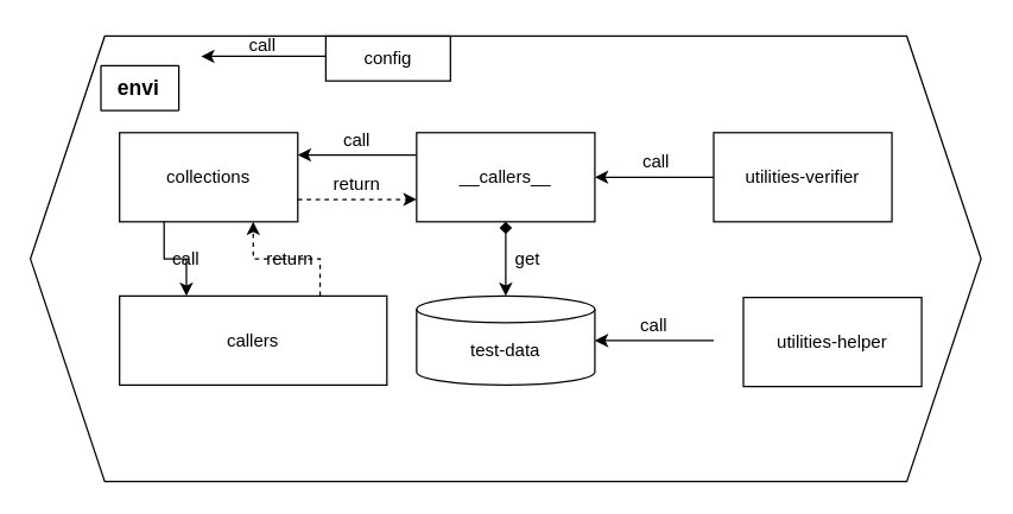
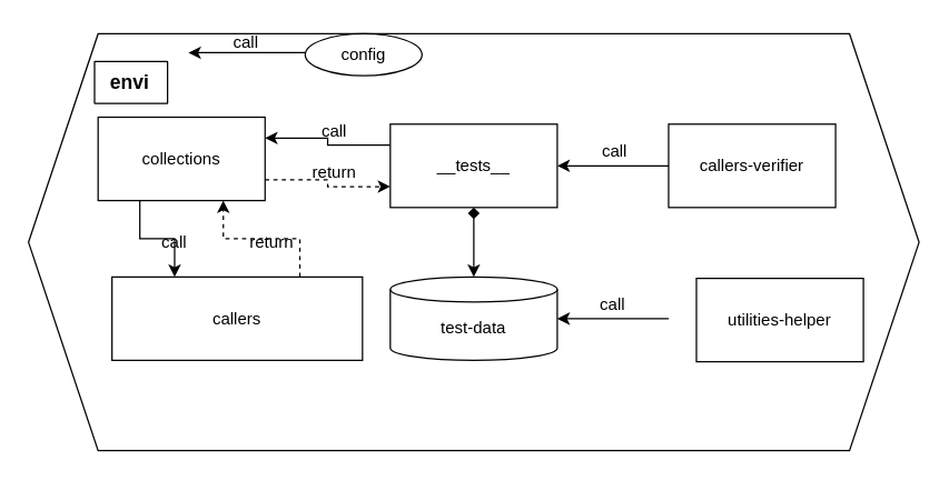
- <mxCell id="23" value="config" style="rounded=0;whiteSpace=wrap;html=1;" vertex="1" parent="2"><mxGeometry x="198.852" y="3.768" width="83.934" height="30.145" as="geometry" /></mxCell>
+ <mxCell id="23" value="config" style="ellipse;whiteSpace=wrap;html=1;" vertex="1" parent="2"><mxGeometry x="198.852" y="3.768" width="83.934" height="30.145" as="geometry" /></mxCell>
- <mxCell id="4" value="collections" style="rounded=0;whiteSpace=wrap;html=1;" parent="2" vertex="1"><mxGeometry x="60" y="68.768" width="120" height="60" as="geometry" /></mxCell>
+ <mxCell id="4" value="collections" style="rounded=0;whiteSpace=wrap;html=1;" parent="2" vertex="1"><mxGeometry x="50" y="63.768" width="120" height="60" as="geometry" /></mxCell>
- <mxCell id="9" value="__callers__" style="rounded=0;whiteSpace=wrap;html=1;" parent="2" vertex="1"><mxGeometry x="260" y="68.768" width="120" height="60" as="geometry" /></mxCell>
+ <mxCell id="9" value="__tests__" style="rounded=0;whiteSpace=wrap;html=1;" parent="2" vertex="1"><mxGeometry x="260" y="68.768" width="120" height="60" as="geometry" /></mxCell>
- <mxCell id="17" value="utilities-verifier" style="rounded=0;whiteSpace=wrap;html=1;" parent="2" vertex="1"><mxGeometry x="460" y="68.768" width="120" height="60" as="geometry" /></mxCell>
+ <mxCell id="17" value="callers-verifier" style="rounded=0;whiteSpace=wrap;html=1;" parent="2" vertex="1"><mxGeometry x="460" y="68.768" width="120" height="60" as="geometry" /></mxCell>
- <mxCell id="16" value="get" style="text;html=1;strokeColor=none;fillColor=none;align=center;verticalAlign=middle;whiteSpace=wrap;rounded=0;" parent="2" vertex="1"><mxGeometry x="310" y="133.768" width="50" height="40" as="geometry" /></mxCell>
